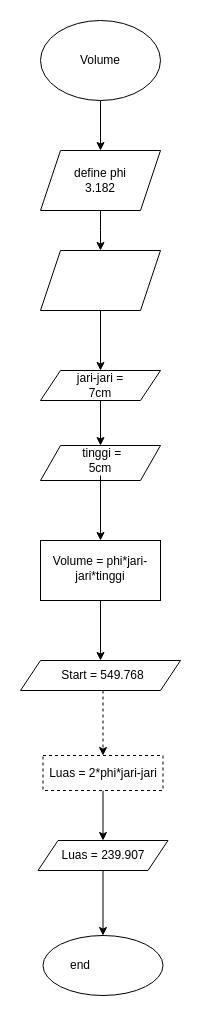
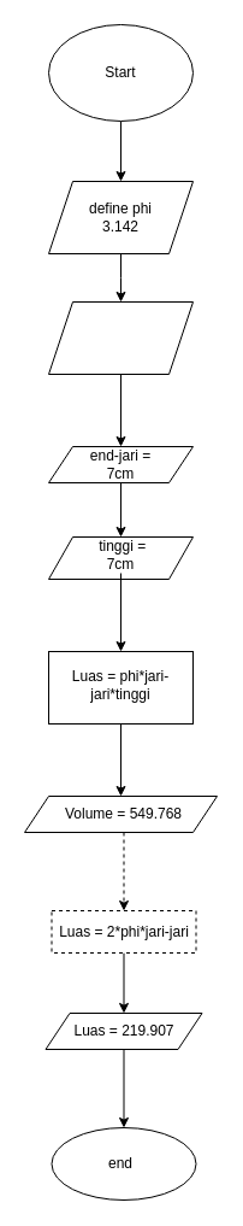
- <mxCell id="4" value="Volume" style="text;html=1;strokeColor=none;fillColor=none;align=center;verticalAlign=middle;whiteSpace=wrap;rounded=0;" vertex="1" parent="1"><mxGeometry x="70" y="45" width="60" height="30" as="geometry" /></mxCell>
+ <mxCell id="4" value="Start" style="text;html=1;strokeColor=none;fillColor=none;align=center;verticalAlign=middle;whiteSpace=wrap;rounded=0;" vertex="1" parent="1"><mxGeometry x="70" y="45" width="60" height="30" as="geometry" /></mxCell>
- <mxCell id="7" value="define phi&lt;br&gt;3.182" style="text;html=1;strokeColor=none;fillColor=none;align=center;verticalAlign=middle;whiteSpace=wrap;rounded=0;" vertex="1" parent="1"><mxGeometry x="70" y="165" width="60" height="30" as="geometry" /></mxCell>
+ <mxCell id="7" value="define phi&lt;br&gt;3.142" style="text;html=1;strokeColor=none;fillColor=none;align=center;verticalAlign=middle;whiteSpace=wrap;rounded=0;" vertex="1" parent="1"><mxGeometry x="70" y="165" width="60" height="30" as="geometry" /></mxCell>
- <mxCell id="12" value="jari-jari = 7cm" style="text;html=1;strokeColor=none;fillColor=none;align=center;verticalAlign=middle;whiteSpace=wrap;rounded=0;" vertex="1" parent="1"><mxGeometry x="65" y="370" width="70" height="30" as="geometry" /></mxCell>
+ <mxCell id="12" value="end-jari = 7cm" style="text;html=1;strokeColor=none;fillColor=none;align=center;verticalAlign=middle;whiteSpace=wrap;rounded=0;" vertex="1" parent="1"><mxGeometry x="65" y="370" width="70" height="30" as="geometry" /></mxCell>
- <mxCell id="15" value="&amp;nbsp;tinggi = 5cm" style="text;html=1;strokeColor=none;fillColor=none;align=center;verticalAlign=middle;whiteSpace=wrap;rounded=0;" vertex="1" parent="1"><mxGeometry x="70" y="445" width="60" height="30" as="geometry" /></mxCell>
+ <mxCell id="15" value="&amp;nbsp;tinggi = 7cm" style="text;html=1;strokeColor=none;fillColor=none;align=center;verticalAlign=middle;whiteSpace=wrap;rounded=0;" vertex="1" parent="1"><mxGeometry x="70" y="445" width="60" height="30" as="geometry" /></mxCell>
- <mxCell id="18" value="Volume = phi*jari-jari*tinggi" style="text;html=1;strokeColor=none;fillColor=none;align=center;verticalAlign=middle;whiteSpace=wrap;rounded=0;" vertex="1" parent="1"><mxGeometry x="50" y="545" width="100" height="45" as="geometry" /></mxCell>
+ <mxCell id="18" value="Luas = phi*jari-jari*tinggi" style="text;html=1;strokeColor=none;fillColor=none;align=center;verticalAlign=middle;whiteSpace=wrap;rounded=0;" vertex="1" parent="1"><mxGeometry x="50" y="545" width="100" height="45" as="geometry" /></mxCell>
- <mxCell id="21" value="Start = 549.768" style="text;html=1;strokeColor=none;fillColor=none;align=center;verticalAlign=middle;whiteSpace=wrap;rounded=0;" vertex="1" parent="1"><mxGeometry x="50" y="660" width="105" height="30" as="geometry" /></mxCell>
+ <mxCell id="21" value="Volume = 549.768" style="text;html=1;strokeColor=none;fillColor=none;align=center;verticalAlign=middle;whiteSpace=wrap;rounded=0;" vertex="1" parent="1"><mxGeometry x="50" y="660" width="105" height="30" as="geometry" /></mxCell>
- <mxCell id="26" value="Luas = 239.907" style="text;html=1;strokeColor=none;fillColor=none;align=center;verticalAlign=middle;whiteSpace=wrap;rounded=0;" vertex="1" parent="1"><mxGeometry x="57.5" y="840" width="90" height="30" as="geometry" /></mxCell>
+ <mxCell id="26" value="Luas = 219.907" style="text;html=1;strokeColor=none;fillColor=none;align=center;verticalAlign=middle;whiteSpace=wrap;rounded=0;" vertex="1" parent="1"><mxGeometry x="57.5" y="840" width="90" height="30" as="geometry" /></mxCell>
- <mxCell id="28" value="end" style="text;html=1;strokeColor=none;fillColor=none;align=center;verticalAlign=middle;whiteSpace=wrap;rounded=0;" vertex="1" parent="1"><mxGeometry x="50" y="950" width="60" height="30" as="geometry" /></mxCell>
+ <mxCell id="28" value="end" style="text;html=1;strokeColor=none;fillColor=none;align=center;verticalAlign=middle;whiteSpace=wrap;rounded=0;" vertex="1" parent="1"><mxGeometry x="70" y="950" width="60" height="30" as="geometry" /></mxCell>
